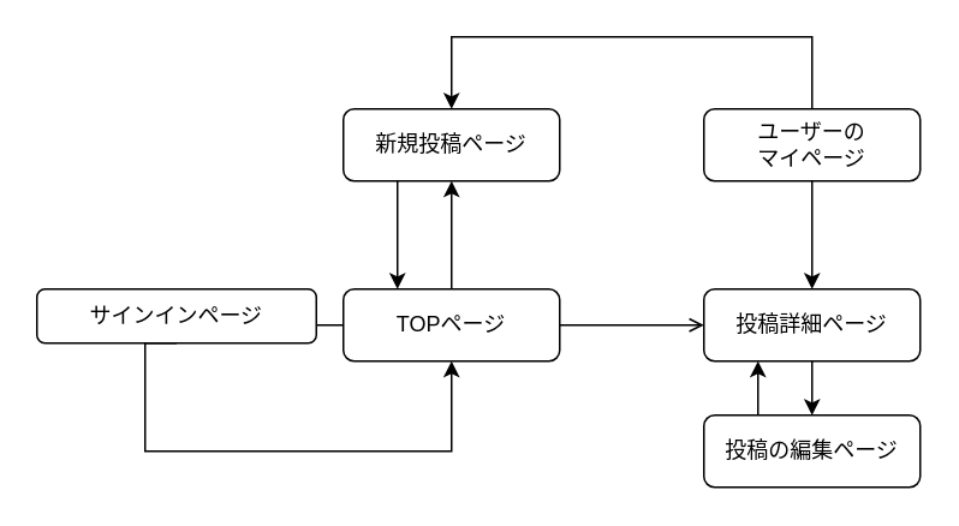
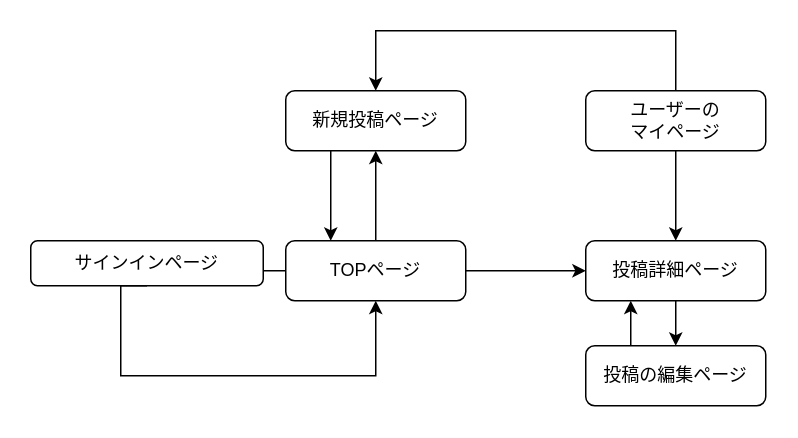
- <mxCell id="4" value="" style="edgeStyle=orthogonalEdgeStyle;rounded=0;orthogonalLoop=1;jettySize=auto;html=1;startSize=0;endSize=6;endArrow=open;" edge="1" parent="1" source="5" target="13"><mxGeometry relative="1" as="geometry" /></mxCell>
+ <mxCell id="4" value="" style="edgeStyle=orthogonalEdgeStyle;rounded=0;orthogonalLoop=1;jettySize=auto;html=1;startSize=0;endSize=6;" edge="1" parent="1" source="5" target="13"><mxGeometry relative="1" as="geometry" /></mxCell>
